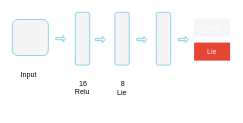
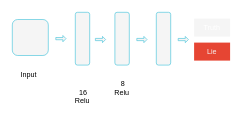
- <mxCell id="13" value="&lt;div&gt;16&lt;/div&gt;&lt;div&gt;Relu&amp;nbsp;&lt;/div&gt;&lt;div&gt;&lt;br&gt;&lt;/div&gt;" style="text;html=1;align=center;verticalAlign=middle;resizable=0;points=[];autosize=1;strokeColor=none;fillColor=none;" parent="1" vertex="1"><mxGeometry x="113.5" y="124.5" width="48" height="57" as="geometry" /></mxCell>
+ <mxCell id="13" value="&lt;div&gt;16&lt;/div&gt;&lt;div&gt;Relu&amp;nbsp;&lt;/div&gt;&lt;div&gt;&lt;br&gt;&lt;/div&gt;" style="text;html=1;align=center;verticalAlign=middle;resizable=0;points=[];autosize=1;strokeColor=none;fillColor=none;" parent="1" vertex="1"><mxGeometry x="113.5" y="139.5" width="48" height="57" as="geometry" /></mxCell>
- <mxCell id="14" value="&lt;div&gt;8&lt;/div&gt;&lt;div&gt;Lie&amp;nbsp;&lt;/div&gt;&lt;div&gt;&lt;br&gt;&lt;/div&gt;" style="text;html=1;align=center;verticalAlign=middle;resizable=0;points=[];autosize=1;strokeColor=none;fillColor=none;" parent="1" vertex="1"><mxGeometry x="179.5" y="125.5" width="48" height="57" as="geometry" /></mxCell>
+ <mxCell id="14" value="&lt;div&gt;8&lt;/div&gt;&lt;div&gt;Relu&amp;nbsp;&lt;/div&gt;&lt;div&gt;&lt;br&gt;&lt;/div&gt;" style="text;html=1;align=center;verticalAlign=middle;resizable=0;points=[];autosize=1;strokeColor=none;fillColor=none;" parent="1" vertex="1"><mxGeometry x="179.5" y="125.5" width="48" height="57" as="geometry" /></mxCell>
